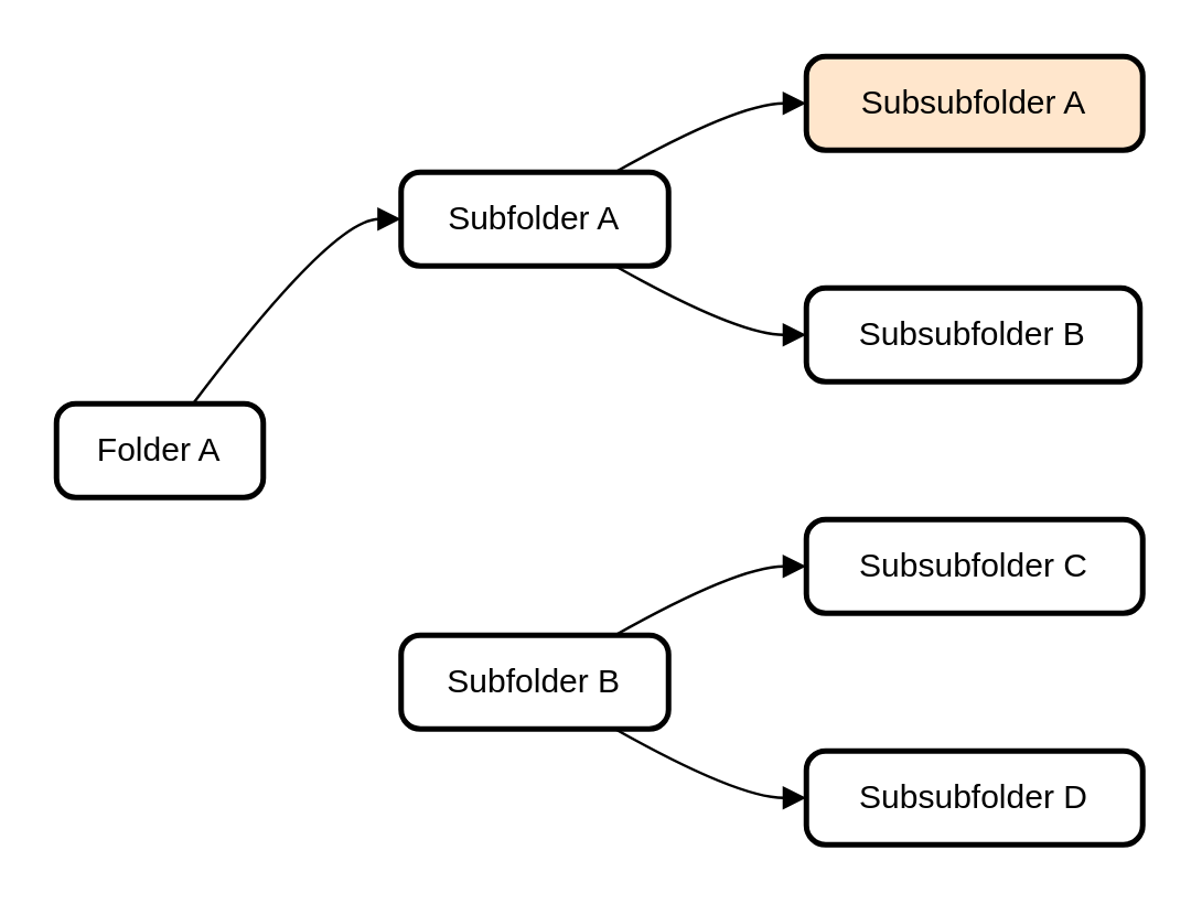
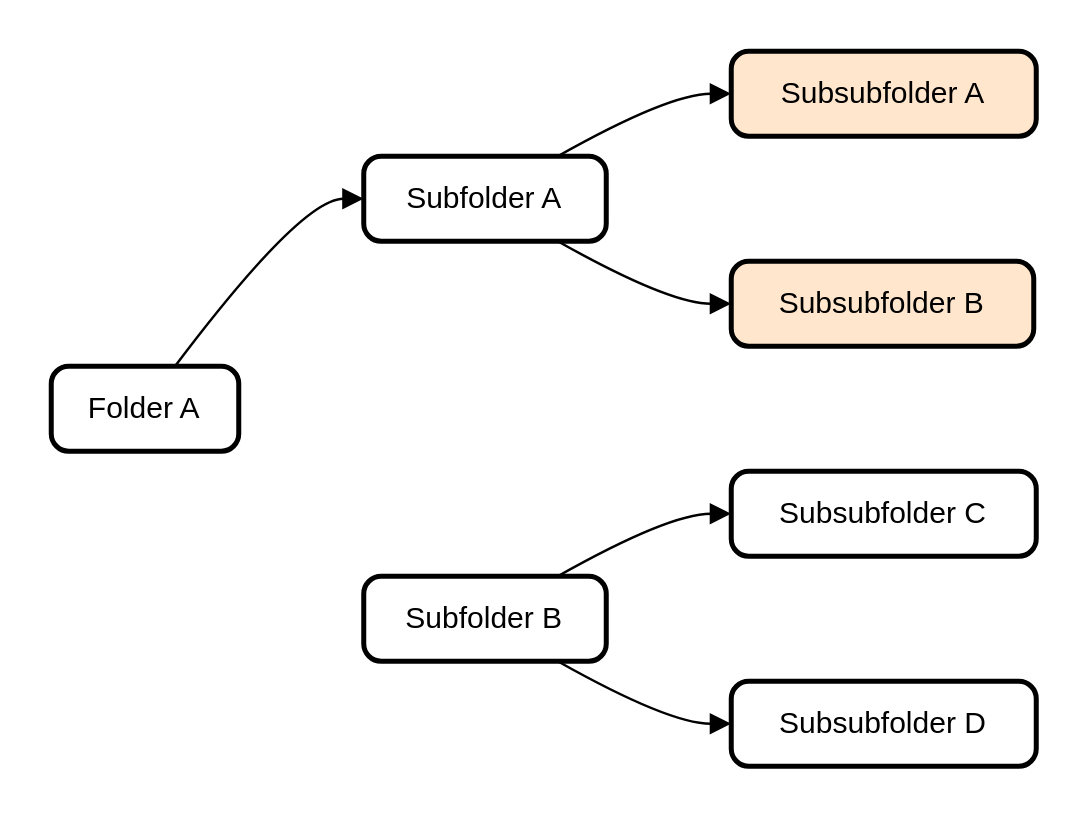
- <mxCell id="6" value="Subsubfolder B" style="rounded=1;absoluteArcSize=1;arcSize=14;whiteSpace=wrap;strokeWidth=2;" vertex="1" parent="1"><mxGeometry x="292" y="104" width="121" height="34" as="geometry" /></mxCell>
+ <mxCell id="6" value="Subsubfolder B" style="rounded=1;absoluteArcSize=1;arcSize=14;whiteSpace=wrap;strokeWidth=2;fillColor=#ffe6cc;" vertex="1" parent="1"><mxGeometry x="292" y="104" width="121" height="34" as="geometry" /></mxCell>
